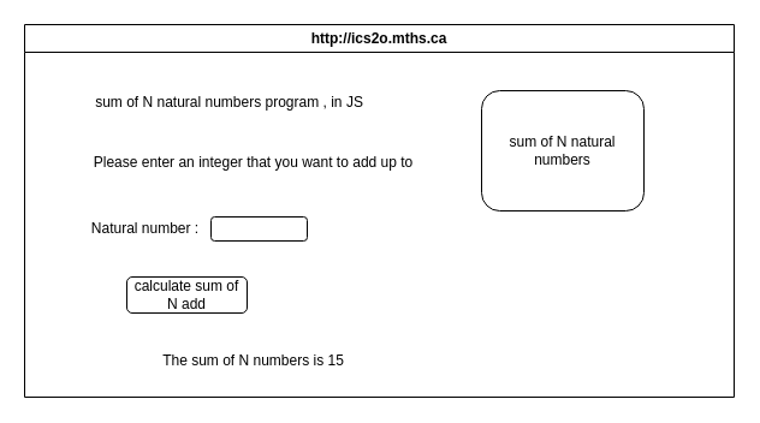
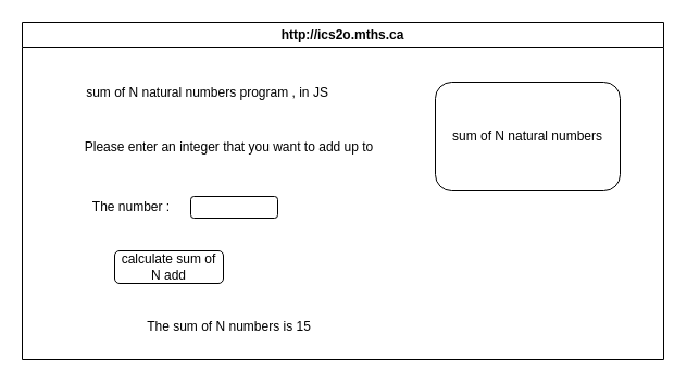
- <mxCell id="7" value="sum of N natural numbers" style="rounded=1;whiteSpace=wrap;html=1;" vertex="1" parent="2"><mxGeometry x="380" y="55" width="135" height="100" as="geometry" /></mxCell>
+ <mxCell id="7" value="sum of N natural numbers" style="rounded=1;whiteSpace=wrap;html=1;" vertex="1" parent="2"><mxGeometry x="380" y="55" width="170" height="100" as="geometry" /></mxCell>
- <mxCell id="5" value="Natural number :" style="text;html=1;align=center;verticalAlign=middle;resizable=0;points=[];autosize=1;strokeColor=none;fillColor=none;" vertex="1" parent="2"><mxGeometry x="45" y="155" width="110" height="30" as="geometry" /></mxCell>
+ <mxCell id="5" value="The number :" style="text;html=1;align=center;verticalAlign=middle;resizable=0;points=[];autosize=1;strokeColor=none;fillColor=none;" vertex="1" parent="2"><mxGeometry x="45" y="155" width="110" height="30" as="geometry" /></mxCell>
